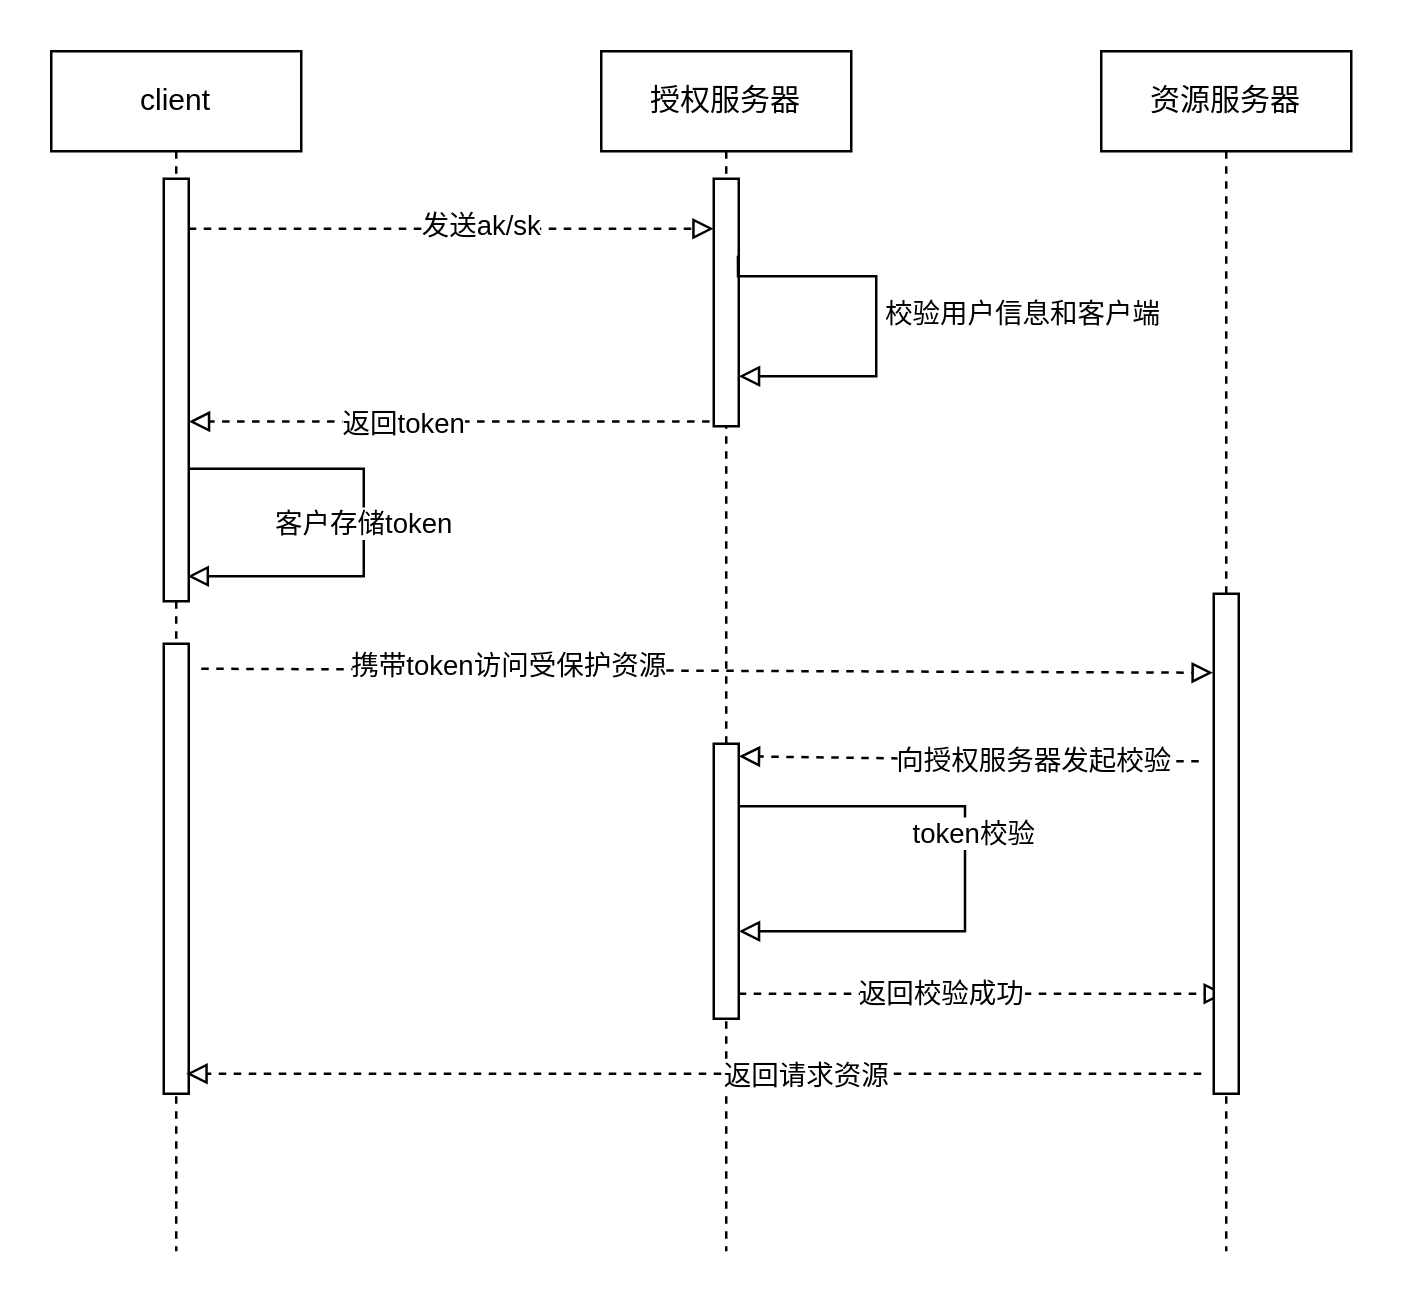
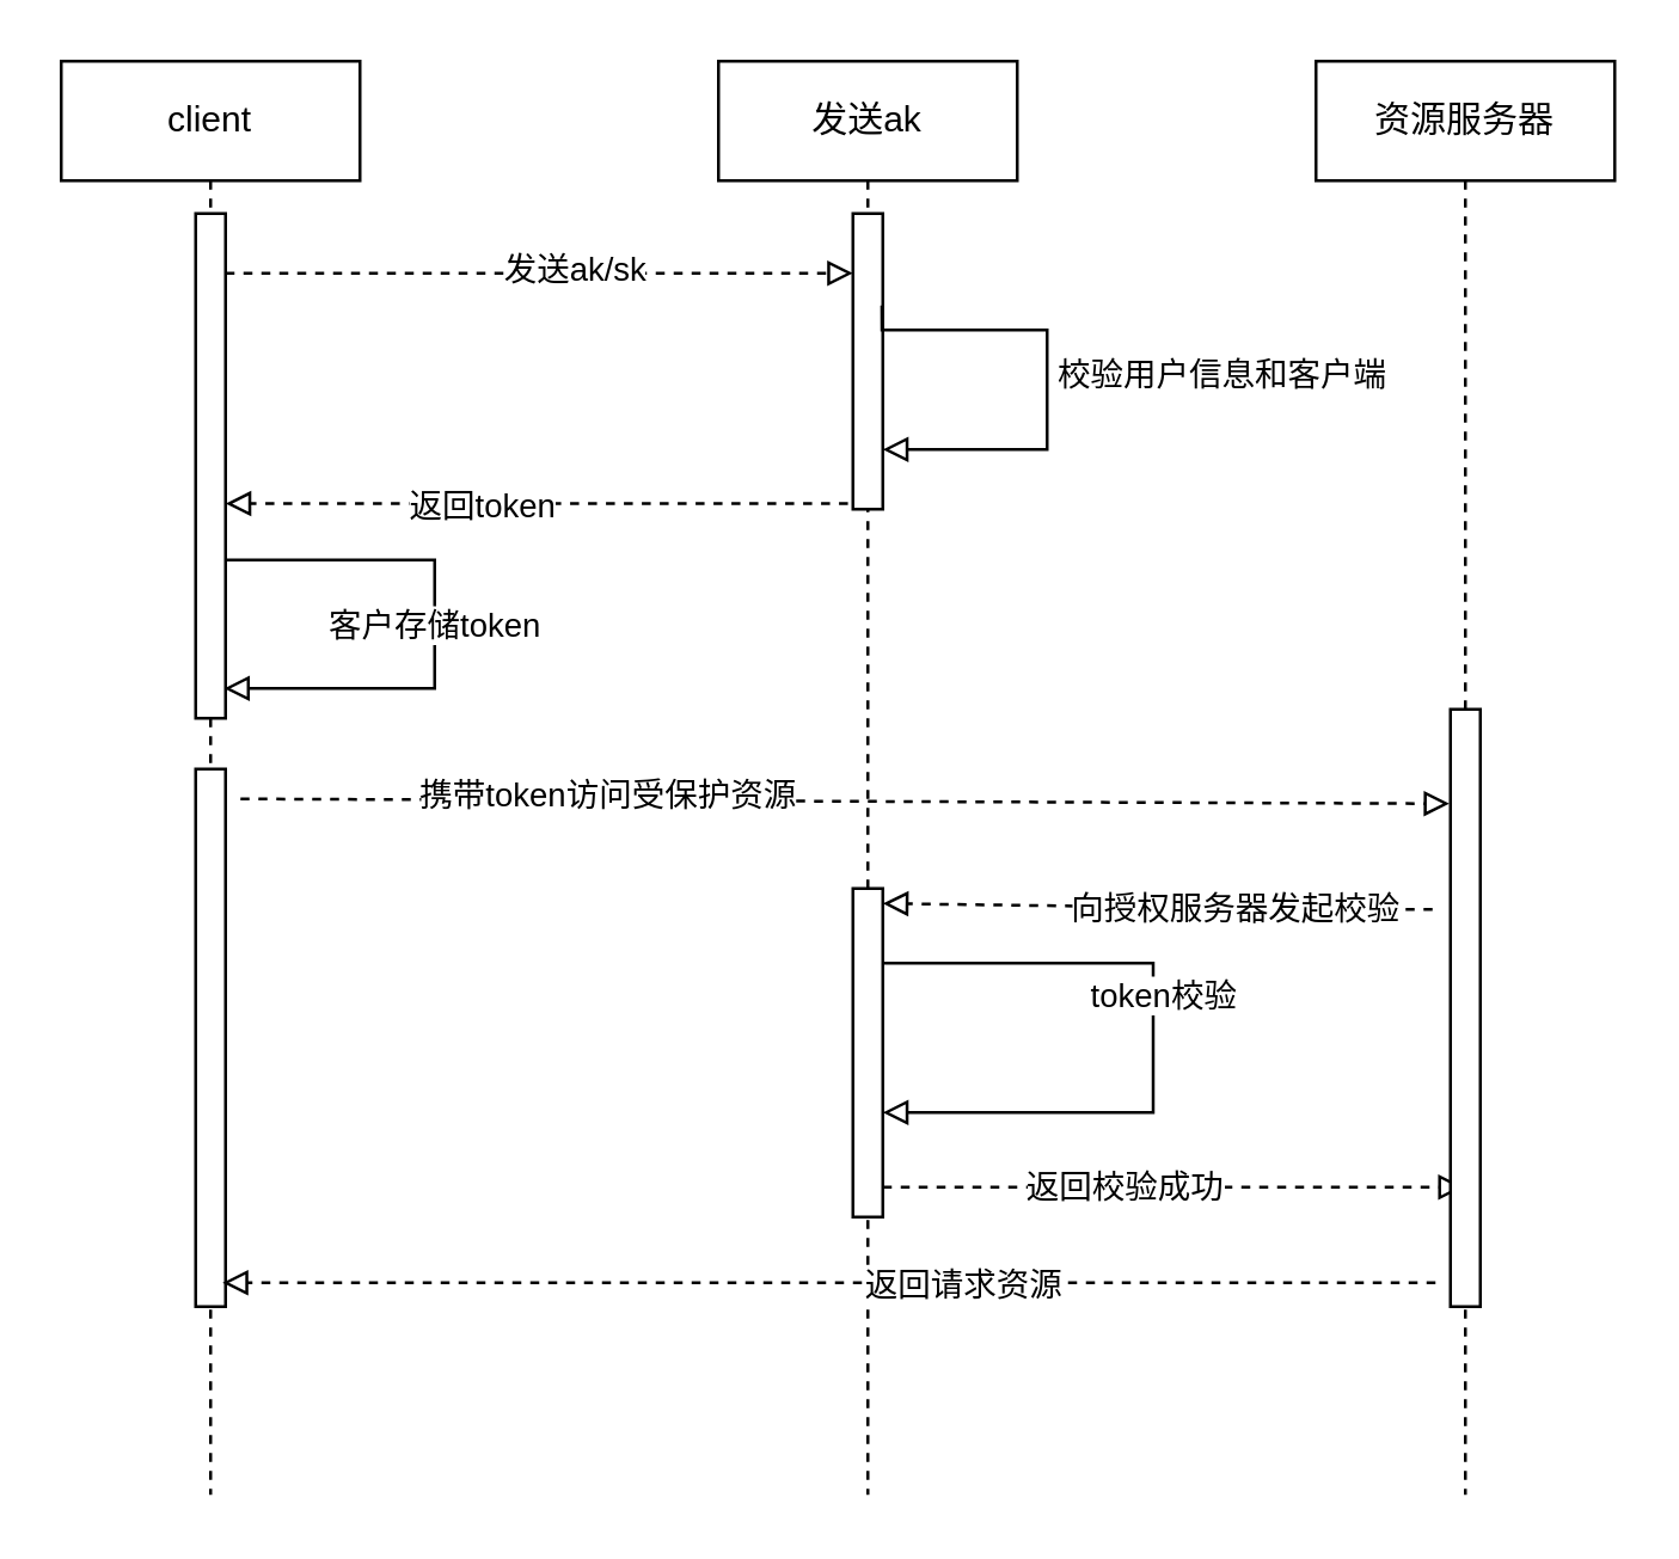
- <mxCell id="2" value="授权服务器" style="shape=umlLifeline;perimeter=lifelinePerimeter;whiteSpace=wrap;html=1;container=1;collapsible=0;recursiveResize=0;outlineConnect=0;" vertex="1" parent="1"><mxGeometry x="240" y="20" width="100" height="480" as="geometry" /></mxCell>
+ <mxCell id="2" value="发送ak" style="shape=umlLifeline;perimeter=lifelinePerimeter;whiteSpace=wrap;html=1;container=1;collapsible=0;recursiveResize=0;outlineConnect=0;" vertex="1" parent="1"><mxGeometry x="240" y="20" width="100" height="480" as="geometry" /></mxCell>
